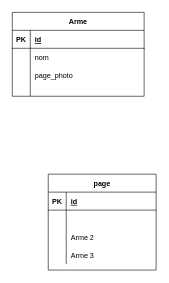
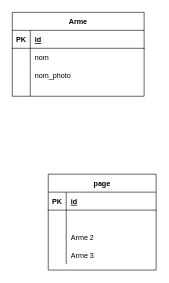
- <mxCell id="24" value="page_photo" style="shape=partialRectangle;connectable=0;fillColor=none;top=0;left=0;bottom=0;right=0;align=left;spacingLeft=6;overflow=hidden;" vertex="1" parent="22"><mxGeometry x="30" width="190" height="30" as="geometry"><mxRectangle width="190" height="30" as="alternateBounds" /></mxGeometry></mxCell>
+ <mxCell id="24" value="nom_photo" style="shape=partialRectangle;connectable=0;fillColor=none;top=0;left=0;bottom=0;right=0;align=left;spacingLeft=6;overflow=hidden;" vertex="1" parent="22"><mxGeometry x="30" width="190" height="30" as="geometry"><mxRectangle width="190" height="30" as="alternateBounds" /></mxGeometry></mxCell>
